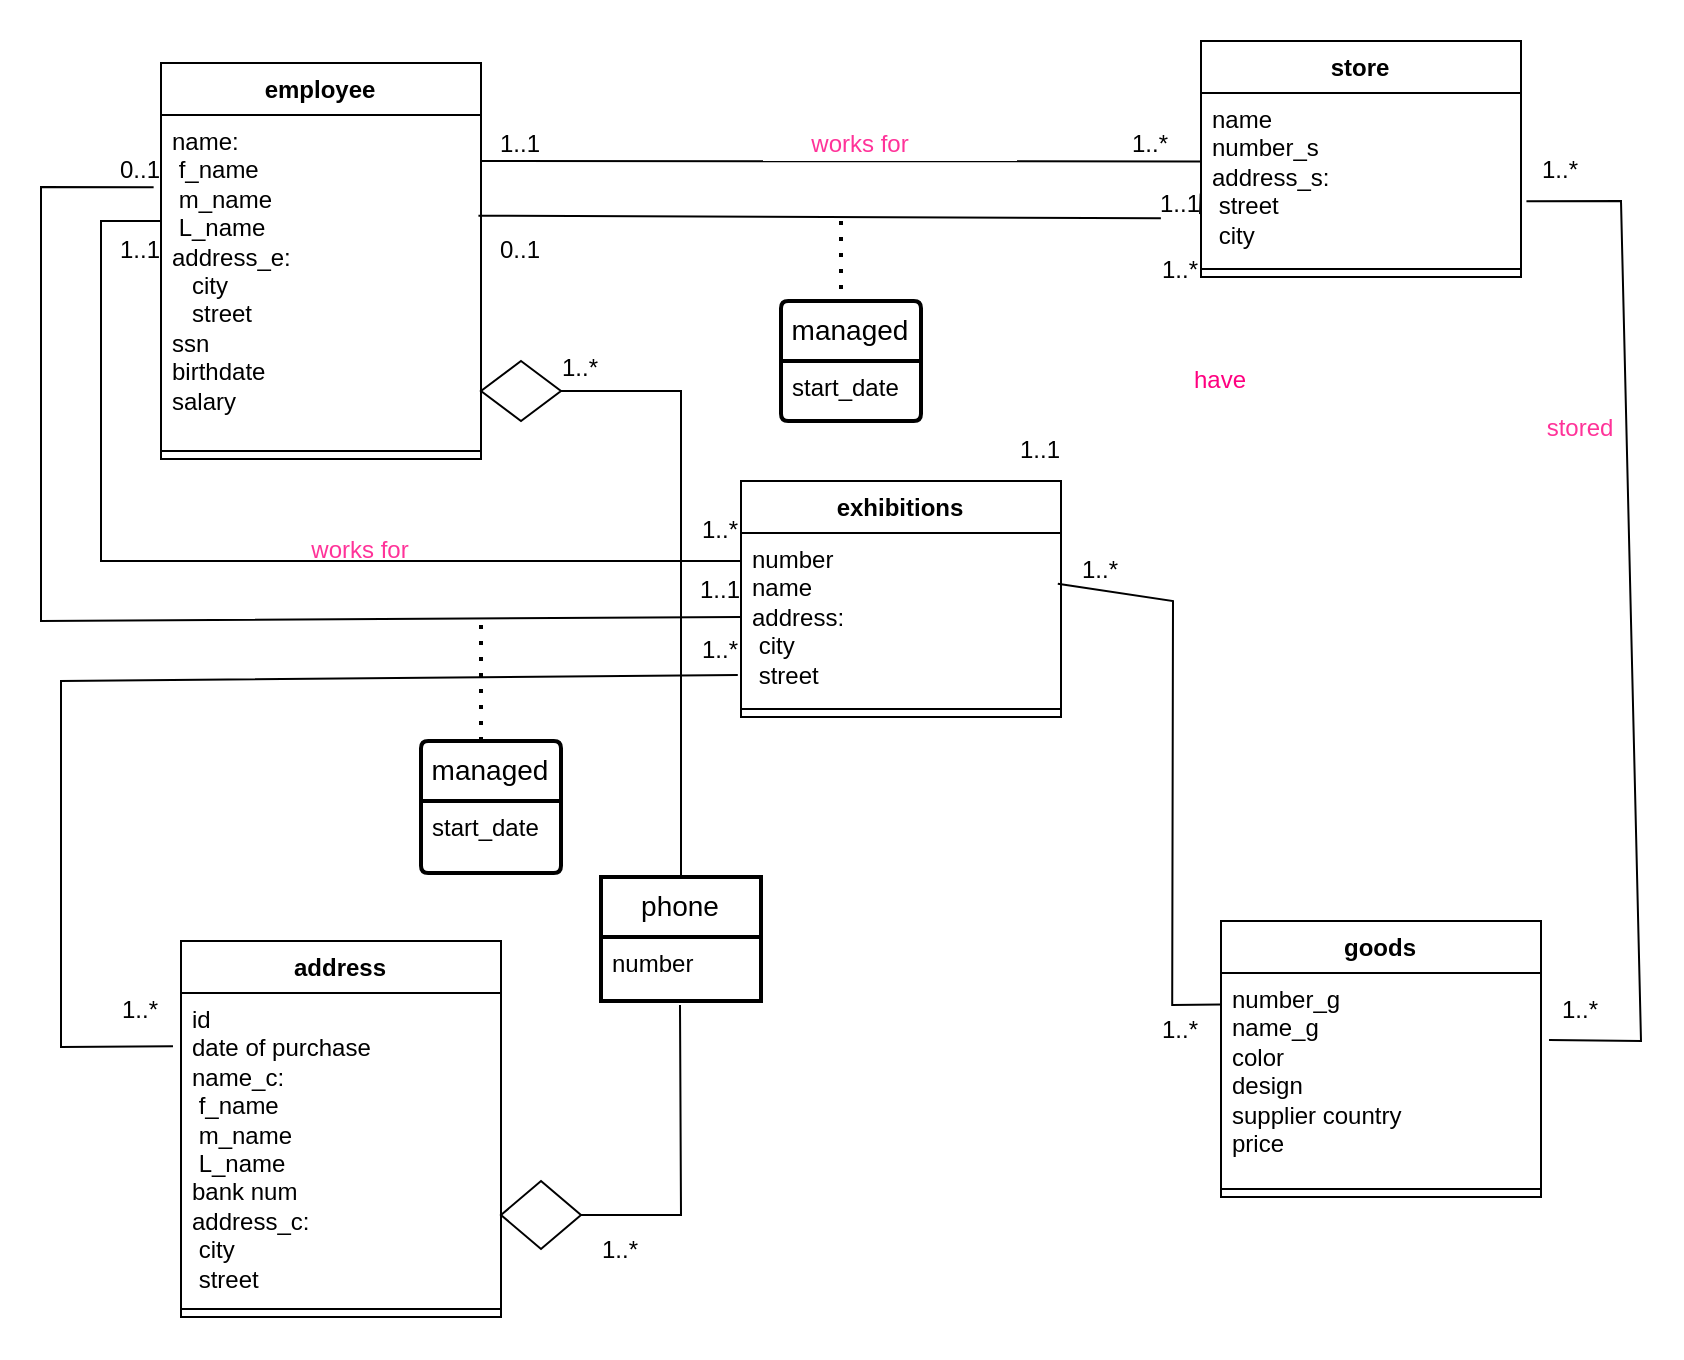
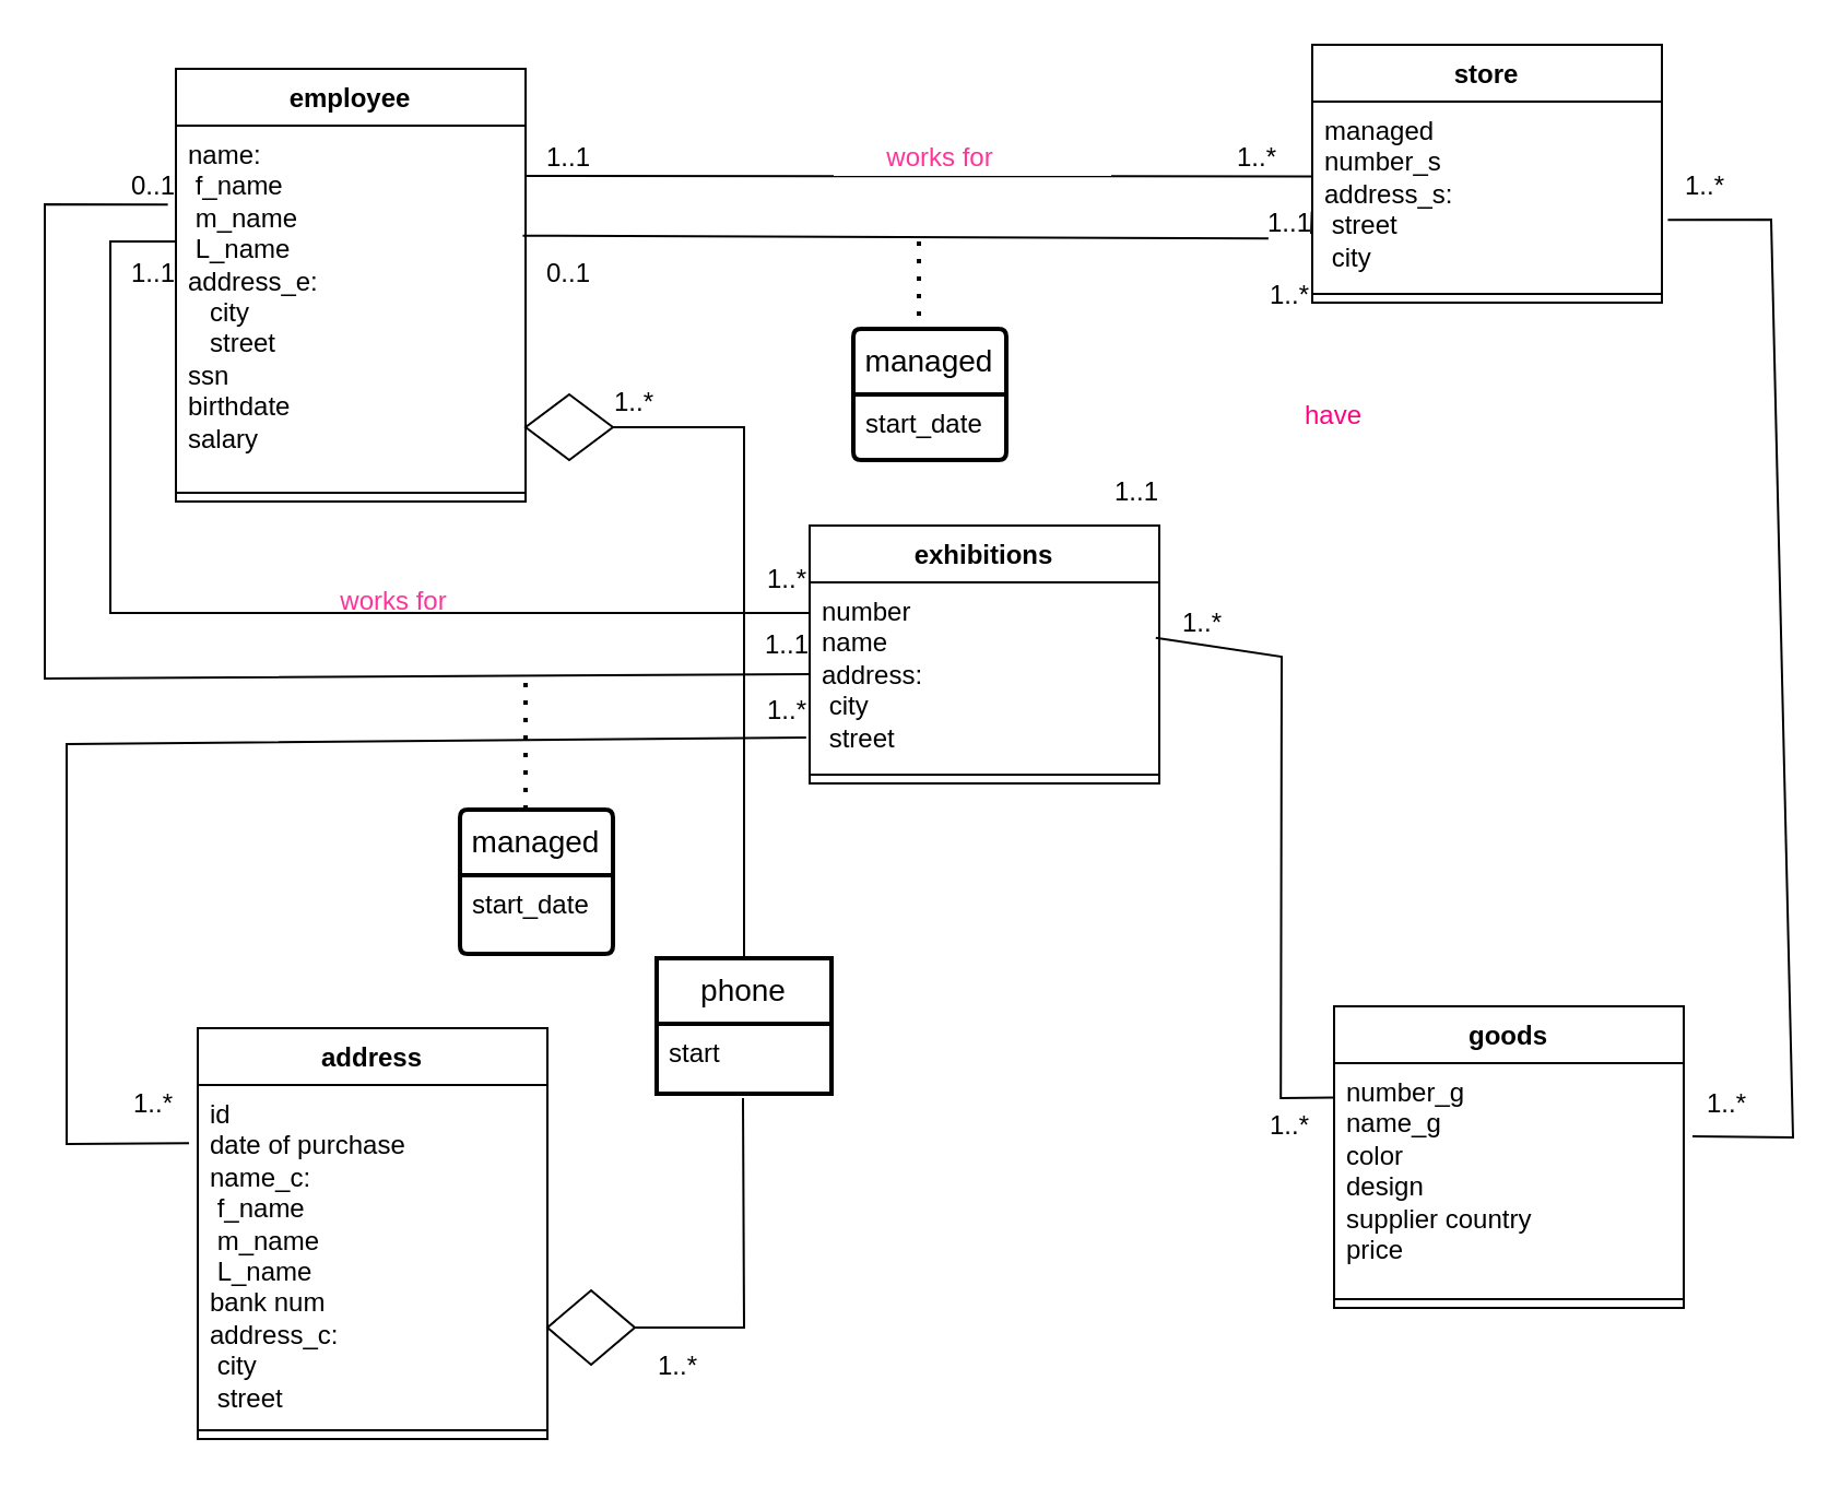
- <mxCell id="3" value="name&lt;br&gt;number_s&lt;br&gt;address_s:&lt;br&gt;&amp;nbsp;street&lt;br&gt;&amp;nbsp;city" style="text;strokeColor=none;fillColor=none;align=left;verticalAlign=top;spacingLeft=4;spacingRight=4;overflow=hidden;rotatable=0;points=[[0,0.5],[1,0.5]];portConstraint=eastwest;whiteSpace=wrap;html=1;" parent="2" vertex="1"><mxGeometry y="26" width="160" height="84" as="geometry" /></mxCell>
+ <mxCell id="3" value="managed&lt;br&gt;number_s&lt;br&gt;address_s:&lt;br&gt;&amp;nbsp;street&lt;br&gt;&amp;nbsp;city" style="text;strokeColor=none;fillColor=none;align=left;verticalAlign=top;spacingLeft=4;spacingRight=4;overflow=hidden;rotatable=0;points=[[0,0.5],[1,0.5]];portConstraint=eastwest;whiteSpace=wrap;html=1;" parent="2" vertex="1"><mxGeometry y="26" width="160" height="84" as="geometry" /></mxCell>
- <mxCell id="45" value="&lt;font color=&quot;#ff3399&quot;&gt;stored&lt;/font&gt;" style="text;html=1;strokeColor=none;fillColor=none;align=center;verticalAlign=middle;whiteSpace=wrap;rounded=0;" parent="1" vertex="1"><mxGeometry x="760" y="199" width="60" height="30" as="geometry" /></mxCell>
- <mxCell id="53" value="number" style="align=left;strokeColor=none;fillColor=none;spacingLeft=4;fontSize=12;verticalAlign=top;resizable=0;rotatable=0;part=1;html=1;" vertex="1" parent="52"><mxGeometry y="30" width="80" height="32" as="geometry" /></mxCell>
+ <mxCell id="53" value="start" style="align=left;strokeColor=none;fillColor=none;spacingLeft=4;fontSize=12;verticalAlign=top;resizable=0;rotatable=0;part=1;html=1;" vertex="1" parent="52"><mxGeometry y="30" width="80" height="32" as="geometry" /></mxCell>
